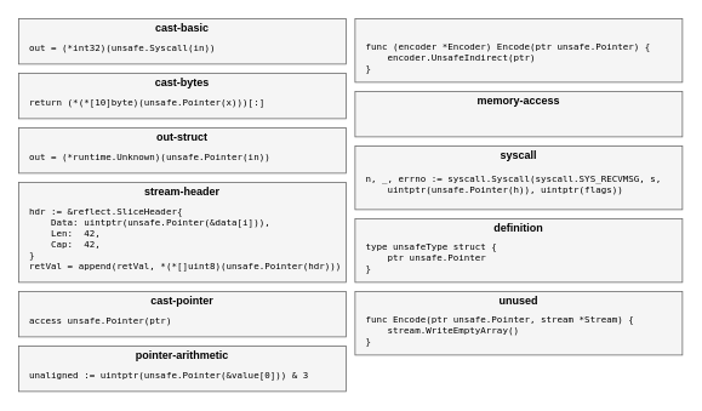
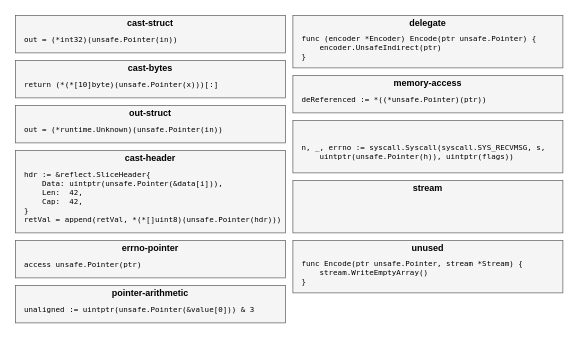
- <mxCell id="18" value="&lt;pre style=&quot;font-size: 9pt&quot;&gt;&lt;font face=&quot;Helvetica&quot;&gt;&lt;b&gt;cast-basic&lt;/b&gt;&lt;/font&gt;&lt;/pre&gt;" style="text;html=1;strokeColor=none;align=center;verticalAlign=middle;whiteSpace=wrap;rounded=0;" vertex="1" parent="1"><mxGeometry x="20" y="20" width="360" height="20" as="geometry" /></mxCell>
+ <mxCell id="18" value="&lt;pre style=&quot;font-size: 9pt&quot;&gt;&lt;font face=&quot;Helvetica&quot;&gt;&lt;b&gt;cast-struct&lt;/b&gt;&lt;/font&gt;&lt;/pre&gt;" style="text;html=1;strokeColor=none;align=center;verticalAlign=middle;whiteSpace=wrap;rounded=0;" vertex="1" parent="1"><mxGeometry x="20" y="20" width="360" height="20" as="geometry" /></mxCell>
+ <mxCell id="3" value="&lt;pre style=&quot;font-size: 9pt&quot;&gt;&lt;font face=&quot;Helvetica&quot;&gt;&lt;b&gt;delegate&lt;/b&gt;&lt;/font&gt;&lt;/pre&gt;" style="text;html=1;strokeColor=none;align=center;verticalAlign=middle;whiteSpace=wrap;rounded=0;" vertex="1" parent="1"><mxGeometry x="390" y="20" width="360" height="20" as="geometry" /></mxCell>
- <mxCell id="19" value="&lt;pre style=&quot;font-family: &amp;#34;dejavu sans mono&amp;#34;&quot;&gt;&lt;pre style=&quot;font-family: &amp;#34;dejavu sans mono&amp;#34;&quot;&gt;&lt;pre style=&quot;font-family: &amp;#34;dejavu sans mono&amp;#34;&quot;&gt;&lt;pre style=&quot;font-family: &amp;#34;dejavu sans mono&amp;#34;&quot;&gt;&lt;pre style=&quot;font-family: &amp;#34;dejavu sans mono&amp;#34;&quot;&gt;&lt;font style=&quot;font-size: 10px&quot;&gt;out = (*int32)(unsafe.Syscall(in))&lt;/font&gt;&lt;/pre&gt;&lt;/pre&gt;&lt;/pre&gt;&lt;/pre&gt;&lt;/pre&gt;" style="text;html=1;strokeColor=none;fillColor=none;align=left;verticalAlign=middle;whiteSpace=wrap;rounded=0;" vertex="1" parent="1"><mxGeometry x="30" y="43" width="340" height="17" as="geometry" /></mxCell>
+ <mxCell id="19" value="&lt;pre style=&quot;font-family: &amp;#34;dejavu sans mono&amp;#34;&quot;&gt;&lt;pre style=&quot;font-family: &amp;#34;dejavu sans mono&amp;#34;&quot;&gt;&lt;pre style=&quot;font-family: &amp;#34;dejavu sans mono&amp;#34;&quot;&gt;&lt;pre style=&quot;font-family: &amp;#34;dejavu sans mono&amp;#34;&quot;&gt;&lt;pre style=&quot;font-family: &amp;#34;dejavu sans mono&amp;#34;&quot;&gt;&lt;font style=&quot;font-size: 10px&quot;&gt;out = (*int32)(unsafe.Pointer(in))&lt;/font&gt;&lt;/pre&gt;&lt;/pre&gt;&lt;/pre&gt;&lt;/pre&gt;&lt;/pre&gt;" style="text;html=1;strokeColor=none;fillColor=none;align=left;verticalAlign=middle;whiteSpace=wrap;rounded=0;" vertex="1" parent="1"><mxGeometry x="30" y="43" width="340" height="17" as="geometry" /></mxCell>
+ <mxCell id="31" value="&lt;pre style=&quot;font-family: &amp;#34;dejavu sans mono&amp;#34;&quot;&gt;&lt;pre style=&quot;font-family: &amp;#34;dejavu sans mono&amp;#34;&quot;&gt;&lt;pre style=&quot;font-family: &amp;#34;dejavu sans mono&amp;#34;&quot;&gt;&lt;pre style=&quot;font-family: &amp;#34;dejavu sans mono&amp;#34;&quot;&gt;&lt;pre style=&quot;font-family: &amp;#34;dejavu sans mono&amp;#34;&quot;&gt;&lt;pre style=&quot;font-family: &amp;#34;dejavu sans mono&amp;#34;&quot;&gt;&lt;font style=&quot;font-size: 10px&quot;&gt;deReferenced := *((*unsafe.Pointer)(ptr))&lt;/font&gt;&lt;/pre&gt;&lt;/pre&gt;&lt;/pre&gt;&lt;/pre&gt;&lt;/pre&gt;&lt;/pre&gt;" style="text;html=1;strokeColor=none;fillColor=none;align=left;verticalAlign=middle;whiteSpace=wrap;rounded=0;" vertex="1" parent="1"><mxGeometry x="400" y="123" width="340" height="17" as="geometry" /></mxCell>
- <mxCell id="9" value="&lt;pre style=&quot;font-size: 9pt&quot;&gt;&lt;font face=&quot;Helvetica&quot;&gt;&lt;b&gt;syscall&lt;/b&gt;&lt;/font&gt;&lt;/pre&gt;" style="text;html=1;strokeColor=none;align=center;verticalAlign=middle;whiteSpace=wrap;rounded=0;" vertex="1" parent="1"><mxGeometry x="390" y="160" width="360" height="20" as="geometry" /></mxCell>
- <mxCell id="6" value="&lt;pre style=&quot;font-size: 9pt&quot;&gt;&lt;font face=&quot;Helvetica&quot;&gt;&lt;b&gt;stream-header&lt;/b&gt;&lt;/font&gt;&lt;/pre&gt;" style="text;html=1;strokeColor=none;align=center;verticalAlign=middle;whiteSpace=wrap;rounded=0;" vertex="1" parent="1"><mxGeometry x="20" y="200" width="360" height="20" as="geometry" /></mxCell>
+ <mxCell id="6" value="&lt;pre style=&quot;font-size: 9pt&quot;&gt;&lt;font face=&quot;Helvetica&quot;&gt;&lt;b&gt;cast-header&lt;/b&gt;&lt;/font&gt;&lt;/pre&gt;" style="text;html=1;strokeColor=none;align=center;verticalAlign=middle;whiteSpace=wrap;rounded=0;" vertex="1" parent="1"><mxGeometry x="20" y="200" width="360" height="20" as="geometry" /></mxCell>
- <mxCell id="15" value="&lt;pre style=&quot;font-size: 9pt&quot;&gt;&lt;font face=&quot;Helvetica&quot;&gt;&lt;b&gt;definition&lt;/b&gt;&lt;/font&gt;&lt;/pre&gt;" style="text;html=1;strokeColor=none;align=center;verticalAlign=middle;whiteSpace=wrap;rounded=0;" vertex="1" parent="1"><mxGeometry x="390" y="240" width="360" height="20" as="geometry" /></mxCell>
+ <mxCell id="15" value="&lt;pre style=&quot;font-size: 9pt&quot;&gt;&lt;font face=&quot;Helvetica&quot;&gt;&lt;b&gt;stream&lt;/b&gt;&lt;/font&gt;&lt;/pre&gt;" style="text;html=1;strokeColor=none;align=center;verticalAlign=middle;whiteSpace=wrap;rounded=0;" vertex="1" parent="1"><mxGeometry x="390" y="240" width="360" height="20" as="geometry" /></mxCell>
- <mxCell id="16" value="&lt;pre style=&quot;font-family: &amp;#34;dejavu sans mono&amp;#34; ; font-size: 10px&quot;&gt;&lt;pre style=&quot;font-family: &amp;#34;dejavu sans mono&amp;#34;&quot;&gt;&lt;pre style=&quot;font-family: &amp;#34;dejavu sans mono&amp;#34;&quot;&gt;&lt;pre style=&quot;font-family: &amp;#34;dejavu sans mono&amp;#34;&quot;&gt;type unsafeType struct {&lt;br&gt;    ptr unsafe.Pointer&lt;br&gt;}&lt;/pre&gt;&lt;/pre&gt;&lt;/pre&gt;&lt;/pre&gt;" style="text;html=1;strokeColor=none;fillColor=none;align=left;verticalAlign=middle;whiteSpace=wrap;rounded=0;" vertex="1" parent="1"><mxGeometry x="400" y="263" width="340" height="37" as="geometry" /></mxCell>
- <mxCell id="24" value="&lt;pre style=&quot;font-size: 9pt&quot;&gt;&lt;font face=&quot;Helvetica&quot;&gt;&lt;b&gt;cast-pointer&lt;/b&gt;&lt;/font&gt;&lt;/pre&gt;" style="text;html=1;strokeColor=none;align=center;verticalAlign=middle;whiteSpace=wrap;rounded=0;" vertex="1" parent="1"><mxGeometry x="20" y="320" width="360" height="20" as="geometry" /></mxCell>
+ <mxCell id="24" value="&lt;pre style=&quot;font-size: 9pt&quot;&gt;&lt;font face=&quot;Helvetica&quot;&gt;&lt;b&gt;errno-pointer&lt;/b&gt;&lt;/font&gt;&lt;/pre&gt;" style="text;html=1;strokeColor=none;align=center;verticalAlign=middle;whiteSpace=wrap;rounded=0;" vertex="1" parent="1"><mxGeometry x="20" y="320" width="360" height="20" as="geometry" /></mxCell>
